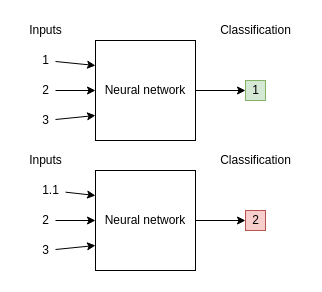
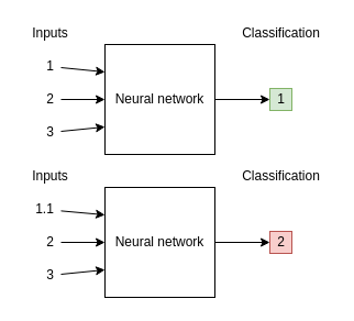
- <mxCell id="18" value="1.1" style="text;html=1;align=center;verticalAlign=middle;resizable=0;points=[];autosize=1;strokeColor=none;fillColor=none;" vertex="1" parent="1"><mxGeometry x="35" y="180" width="30" height="20" as="geometry" /></mxCell>
+ <mxCell id="18" value="1.1" style="text;html=1;align=center;verticalAlign=middle;resizable=0;points=[];autosize=1;strokeColor=none;fillColor=none;" vertex="1" parent="1"><mxGeometry x="25" y="180" width="30" height="20" as="geometry" /></mxCell>
